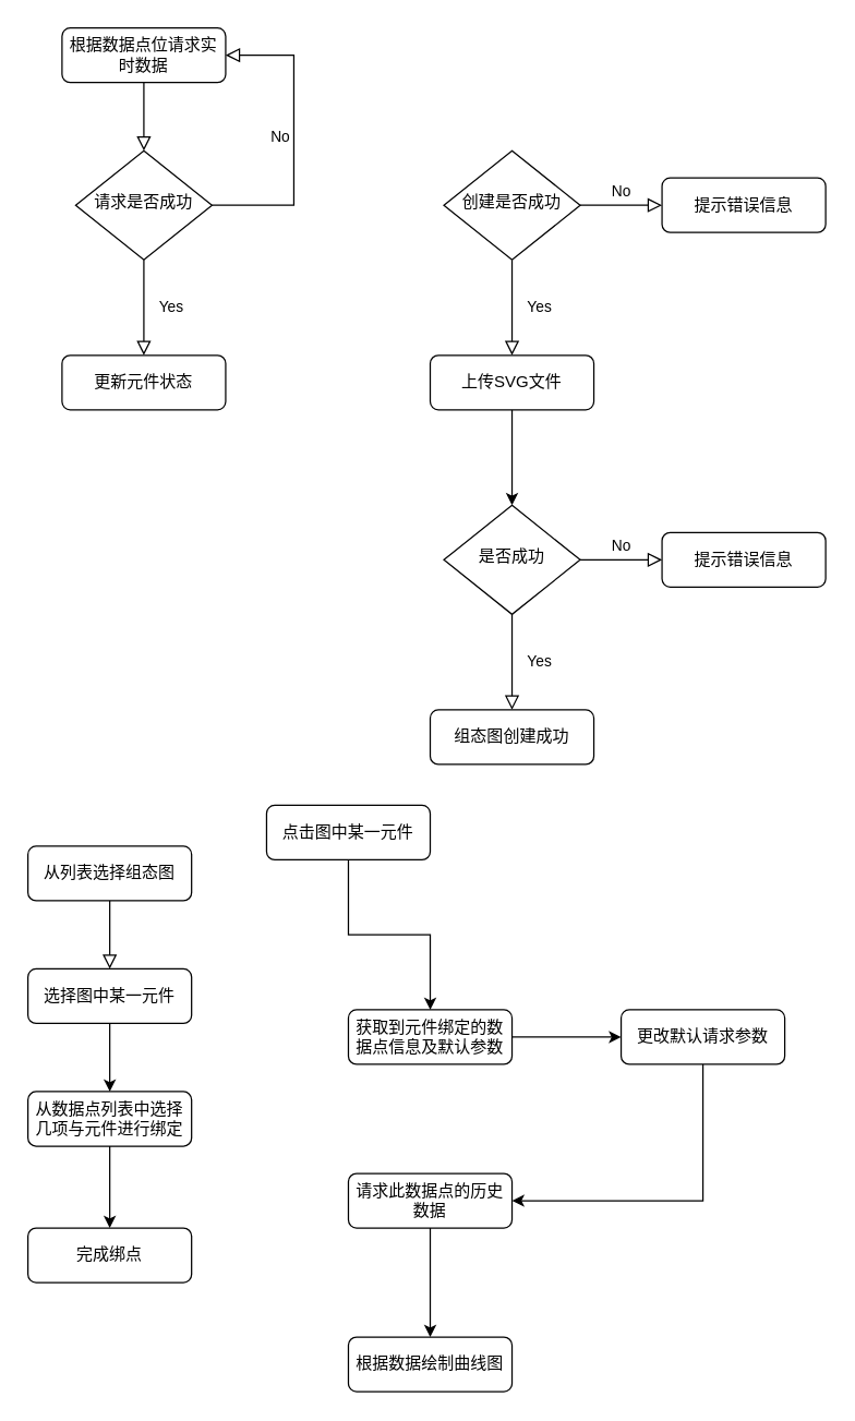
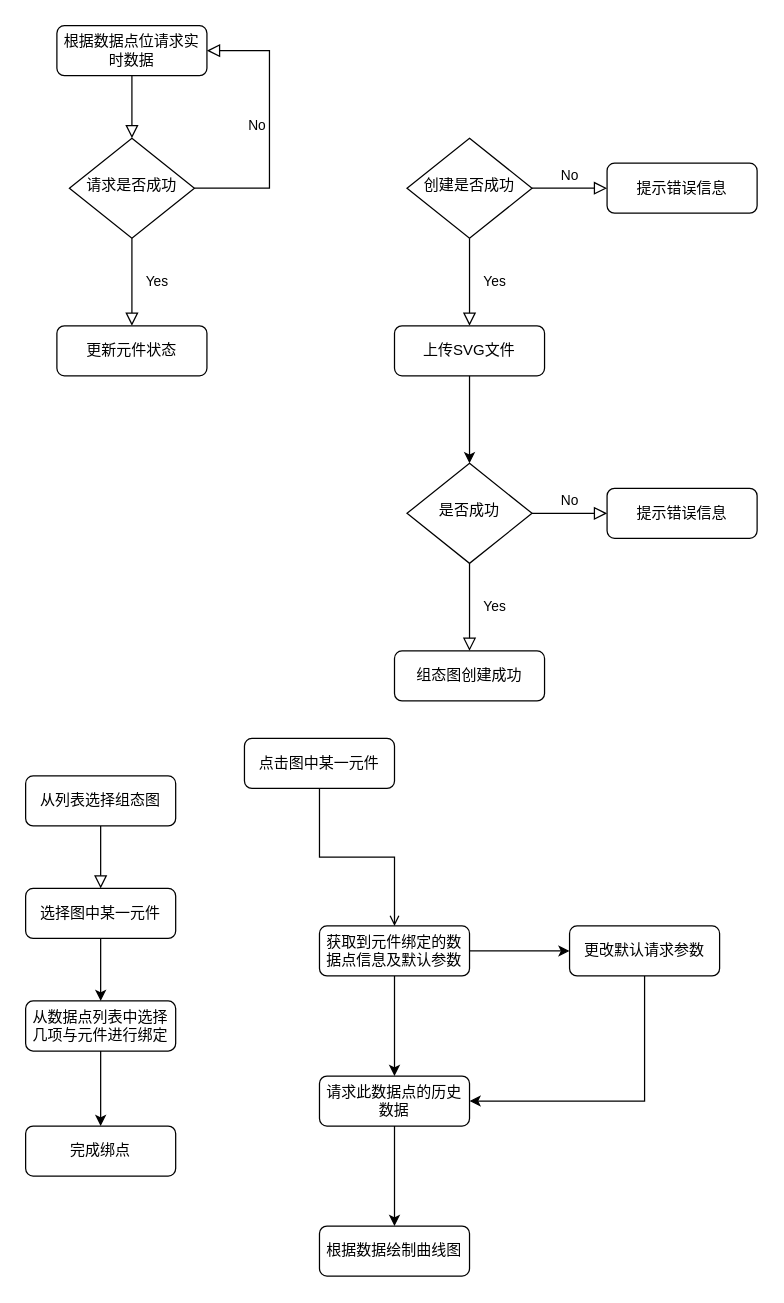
- <mxCell id="26" value="" style="edgeStyle=orthogonalEdgeStyle;rounded=0;orthogonalLoop=1;jettySize=auto;html=1;" edge="1" parent="1" source="27" target="30"><mxGeometry relative="1" as="geometry" /></mxCell>
+ <mxCell id="26" value="" style="edgeStyle=orthogonalEdgeStyle;rounded=0;orthogonalLoop=1;jettySize=auto;html=1;endArrow=open;" edge="1" parent="1" source="27" target="30"><mxGeometry relative="1" as="geometry" /></mxCell>
+ <mxCell id="28" value="" style="edgeStyle=orthogonalEdgeStyle;rounded=0;orthogonalLoop=1;jettySize=auto;html=1;" edge="1" parent="1" source="30" target="34"><mxGeometry relative="1" as="geometry" /></mxCell>
